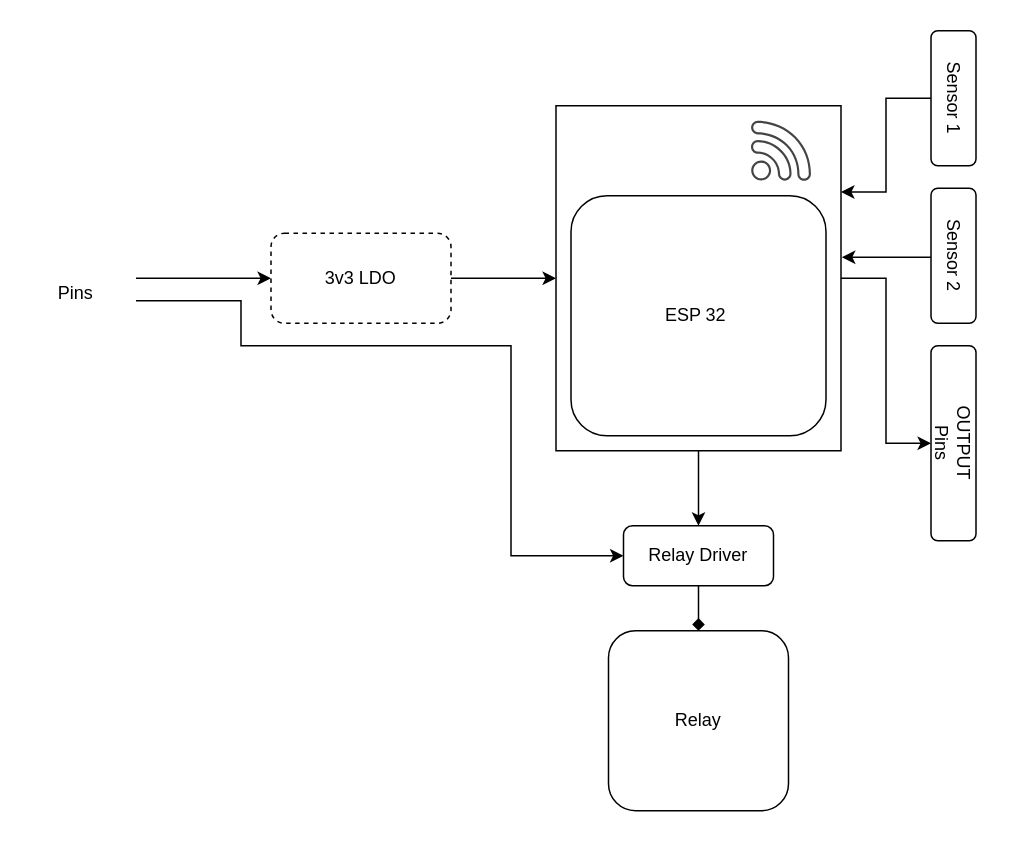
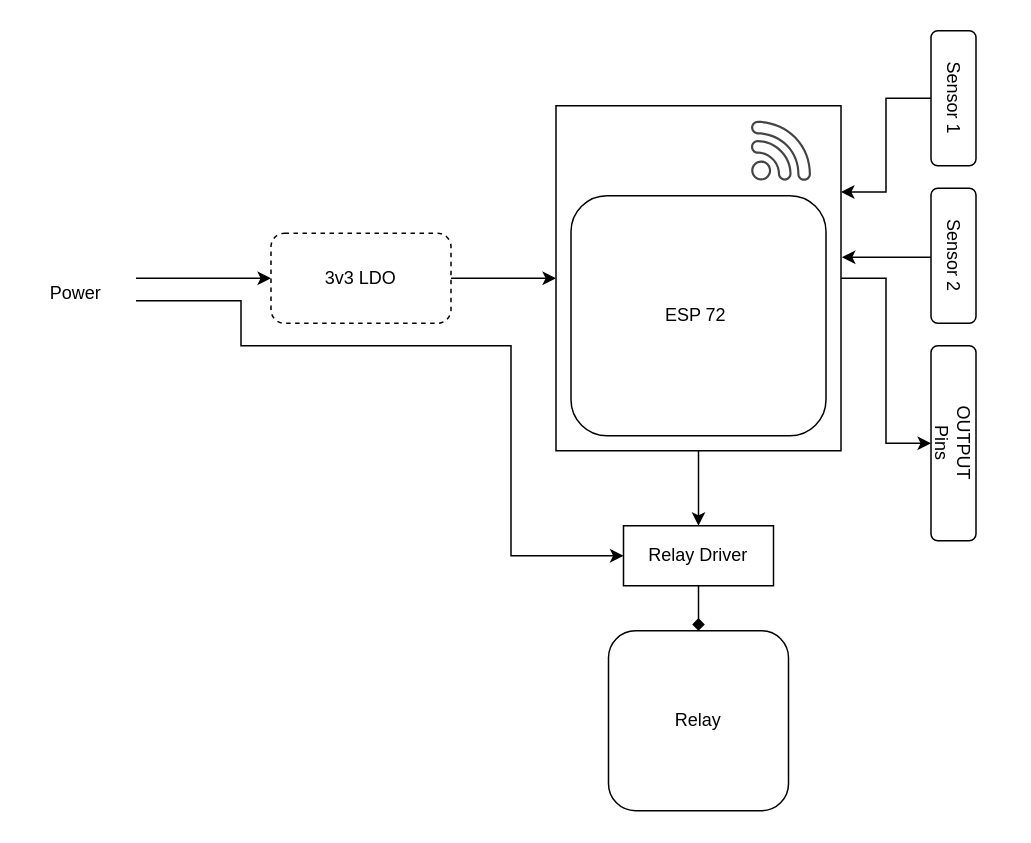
- <mxCell id="15" value="Pins" style="text;html=1;strokeColor=none;fillColor=none;align=center;verticalAlign=middle;whiteSpace=wrap;rounded=0;" vertex="1" parent="1"><mxGeometry x="20" y="180" width="60" height="30" as="geometry" /></mxCell>
+ <mxCell id="15" value="Power" style="text;html=1;strokeColor=none;fillColor=none;align=center;verticalAlign=middle;whiteSpace=wrap;rounded=0;" vertex="1" parent="1"><mxGeometry x="20" y="180" width="60" height="30" as="geometry" /></mxCell>
- <mxCell id="5" value="ESP 32&amp;nbsp;" style="rounded=1;whiteSpace=wrap;html=1;" vertex="1" parent="1"><mxGeometry x="380" y="130" width="170" height="160" as="geometry" /></mxCell>
+ <mxCell id="5" value="ESP 72&amp;nbsp;" style="rounded=1;whiteSpace=wrap;html=1;" vertex="1" parent="1"><mxGeometry x="380" y="130" width="170" height="160" as="geometry" /></mxCell>
- <mxCell id="12" value="Relay Driver" style="rounded=1;whiteSpace=wrap;html=1;" vertex="1" parent="1"><mxGeometry x="415" y="350" width="100" height="40" as="geometry" /></mxCell>
+ <mxCell id="12" value="Relay Driver" style="whiteSpace=wrap;html=1;rounded=0;" vertex="1" parent="1"><mxGeometry x="415" y="350" width="100" height="40" as="geometry" /></mxCell>
